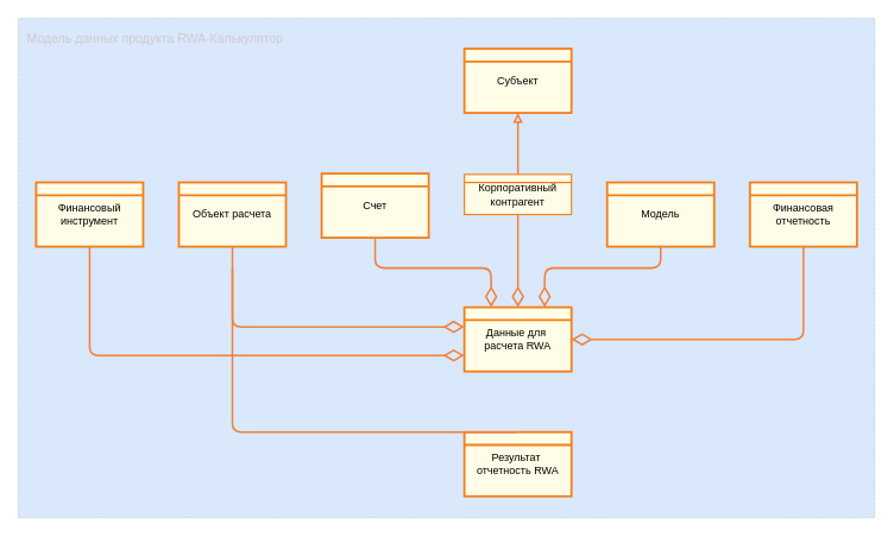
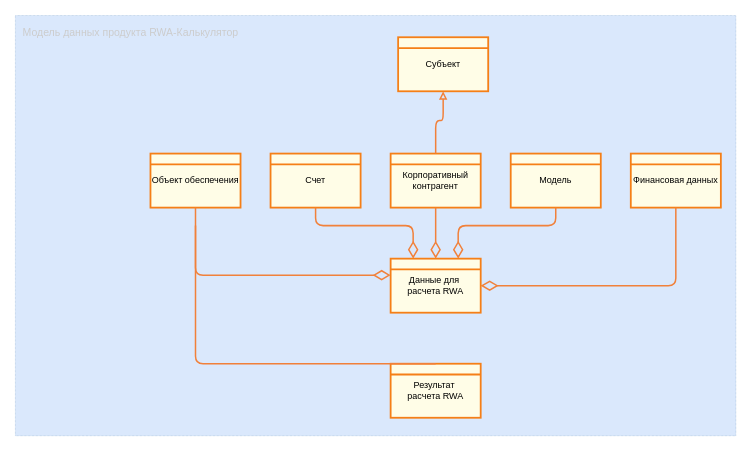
- <mxCell id="3" value="Субъект" style="shape=stencil(tZXdboQgEIWfhtsGIdbetu5y22dAd7ZLV8GA+/f2RdBmq2JjIomJ4Rz5ZjI4A6K5OfEGEMGS14DoDhHycTFCgjGfxTeUrRWse/JWgrFf30ZrbpruWydeuRa8qMA7ptXqDDdxaHsG6XS6R/jdut1D81JJabcLJc0f58m3GC6kzQbfPQa/kNRHePwKfTINaFFDC7o3vIoIWwGPyc4iwsfkNBY5GjjbjJxEK8aYHA28XTFm+uUtYr9syZ70yzo4za0SGjE0L3h5/tLqIg+zKWk3A+d/1mE5nob9pHtdSigQluZHpWEhn6OoqlJVStulf7tYiFDG2G6fLRfYT+PA/jRjyT/7u+iesfBRw7tZPzEGu1ZXCFWUkqX4A6Gy99NTz+A1DFf8QIZDfUJnNjkap/ob1Ak/);whiteSpace=wrap;html=1;" parent="1" vertex="1"><mxGeometry x="520" y="30" width="120" height="120" as="geometry" /></mxCell>
+ <mxCell id="3" value="Субъект" style="shape=stencil(tZXdboQgEIWfhtsGIdbetu5y22dAd7ZLV8GA+/f2RdBmq2JjIomJ4Rz5ZjI4A6K5OfEGEMGS14DoDhHycTFCgjGfxTeUrRWse/JWgrFf30ZrbpruWydeuRa8qMA7ptXqDDdxaHsG6XS6R/jdut1D81JJabcLJc0f58m3GC6kzQbfPQa/kNRHePwKfTINaFFDC7o3vIoIWwGPyc4iwsfkNBY5GjjbjJxEK8aYHA28XTFm+uUtYr9syZ70yzo4za0SGjE0L3h5/tLqIg+zKWk3A+d/1mE5nob9pHtdSigQluZHpWEhn6OoqlJVStulf7tYiFDG2G6fLRfYT+PA/jRjyT/7u+iesfBRw7tZPzEGu1ZXCFWUkqX4A6Gy99NTz+A1DFf8QIZDfUJnNjkap/ob1Ak/);whiteSpace=wrap;html=1;" parent="1" vertex="1"><mxGeometry x="530" y="25" width="120" height="120" as="geometry" /></mxCell>
- <mxCell id="4" value="Корпоративный контрагент" style="shape=stencil(tZXdboQgEIWfhtsGIdbetu5y22dAd7ZLV8GA+/f2RdBmq2JjIomJ4Rz5ZjI4A6K5OfEGEMGS14DoDhHycTFCgjGfxTeUrRWse/JWgrFf30ZrbpruWydeuRa8qMA7ptXqDDdxaHsG6XS6R/jdut1D81JJabcLJc0f58m3GC6kzQbfPQa/kNRHePwKfTINaFFDC7o3vIoIWwGPyc4iwsfkNBY5GjjbjJxEK8aYHA28XTFm+uUtYr9syZ70yzo4za0SGjE0L3h5/tLqIg+zKWk3A+d/1mE5nob9pHtdSigQluZHpWEhn6OoqlJVStulf7tYiFDG2G6fLRfYT+PA/jRjyT/7u+iesfBRw7tZPzEGu1ZXCFWUkqX4A6Gy99NTz+A1DFf8QIZDfUJnNjkap/ob1Ak/);whiteSpace=wrap;html=1;" parent="1" vertex="1"><mxGeometry x="520" y="180" width="120" height="75" as="geometry" /></mxCell>
+ <mxCell id="4" value="Корпоративный контрагент" style="shape=stencil(tZXdboQgEIWfhtsGIdbetu5y22dAd7ZLV8GA+/f2RdBmq2JjIomJ4Rz5ZjI4A6K5OfEGEMGS14DoDhHycTFCgjGfxTeUrRWse/JWgrFf30ZrbpruWydeuRa8qMA7ptXqDDdxaHsG6XS6R/jdut1D81JJabcLJc0f58m3GC6kzQbfPQa/kNRHePwKfTINaFFDC7o3vIoIWwGPyc4iwsfkNBY5GjjbjJxEK8aYHA28XTFm+uUtYr9syZ70yzo4za0SGjE0L3h5/tLqIg+zKWk3A+d/1mE5nob9pHtdSigQluZHpWEhn6OoqlJVStulf7tYiFDG2G6fLRfYT+PA/jRjyT/7u+iesfBRw7tZPzEGu1ZXCFWUkqX4A6Gy99NTz+A1DFf8QIZDfUJnNjkap/ob1Ak/);whiteSpace=wrap;html=1;" parent="1" vertex="1"><mxGeometry x="520" y="180" width="120" height="120" as="geometry" /></mxCell>
- <mxCell id="6" value="Счет" style="shape=stencil(tZXdboQgEIWfhtsGIdbetu5y22dAd7ZLV8GA+/f2RdBmq2JjIomJ4Rz5ZjI4A6K5OfEGEMGS14DoDhHycTFCgjGfxTeUrRWse/JWgrFf30ZrbpruWydeuRa8qMA7ptXqDDdxaHsG6XS6R/jdut1D81JJabcLJc0f58m3GC6kzQbfPQa/kNRHePwKfTINaFFDC7o3vIoIWwGPyc4iwsfkNBY5GjjbjJxEK8aYHA28XTFm+uUtYr9syZ70yzo4za0SGjE0L3h5/tLqIg+zKWk3A+d/1mE5nob9pHtdSigQluZHpWEhn6OoqlJVStulf7tYiFDG2G6fLRfYT+PA/jRjyT/7u+iesfBRw7tZPzEGu1ZXCFWUkqX4A6Gy99NTz+A1DFf8QIZDfUJnNjkap/ob1Ak/);whiteSpace=wrap;html=1;" parent="1" vertex="1"><mxGeometry x="360" y="170" width="120" height="120" as="geometry" /></mxCell>
+ <mxCell id="6" value="Счет" style="shape=stencil(tZXdboQgEIWfhtsGIdbetu5y22dAd7ZLV8GA+/f2RdBmq2JjIomJ4Rz5ZjI4A6K5OfEGEMGS14DoDhHycTFCgjGfxTeUrRWse/JWgrFf30ZrbpruWydeuRa8qMA7ptXqDDdxaHsG6XS6R/jdut1D81JJabcLJc0f58m3GC6kzQbfPQa/kNRHePwKfTINaFFDC7o3vIoIWwGPyc4iwsfkNBY5GjjbjJxEK8aYHA28XTFm+uUtYr9syZ70yzo4za0SGjE0L3h5/tLqIg+zKWk3A+d/1mE5nob9pHtdSigQluZHpWEhn6OoqlJVStulf7tYiFDG2G6fLRfYT+PA/jRjyT/7u+iesfBRw7tZPzEGu1ZXCFWUkqX4A6Gy99NTz+A1DFf8QIZDfUJnNjkap/ob1Ak/);whiteSpace=wrap;html=1;" parent="1" vertex="1"><mxGeometry x="360" y="180" width="120" height="120" as="geometry" /></mxCell>
- <mxCell id="8" value="Финансовый инструмент" style="shape=stencil(tZXdboQgEIWfhtsGIdbetu5y22dAd7ZLV8GA+/f2RdBmq2JjIomJ4Rz5ZjI4A6K5OfEGEMGS14DoDhHycTFCgjGfxTeUrRWse/JWgrFf30ZrbpruWydeuRa8qMA7ptXqDDdxaHsG6XS6R/jdut1D81JJabcLJc0f58m3GC6kzQbfPQa/kNRHePwKfTINaFFDC7o3vIoIWwGPyc4iwsfkNBY5GjjbjJxEK8aYHA28XTFm+uUtYr9syZ70yzo4za0SGjE0L3h5/tLqIg+zKWk3A+d/1mE5nob9pHtdSigQluZHpWEhn6OoqlJVStulf7tYiFDG2G6fLRfYT+PA/jRjyT/7u+iesfBRw7tZPzEGu1ZXCFWUkqX4A6Gy99NTz+A1DFf8QIZDfUJnNjkap/ob1Ak/);whiteSpace=wrap;html=1;" parent="1" vertex="1"><mxGeometry x="40" y="180" width="120" height="120" as="geometry" /></mxCell>
- <mxCell id="7" value="Объект расчета" style="shape=stencil(tZXdboQgEIWfhtsGIdbetu5y22dAd7ZLV8GA+/f2RdBmq2JjIomJ4Rz5ZjI4A6K5OfEGEMGS14DoDhHycTFCgjGfxTeUrRWse/JWgrFf30ZrbpruWydeuRa8qMA7ptXqDDdxaHsG6XS6R/jdut1D81JJabcLJc0f58m3GC6kzQbfPQa/kNRHePwKfTINaFFDC7o3vIoIWwGPyc4iwsfkNBY5GjjbjJxEK8aYHA28XTFm+uUtYr9syZ70yzo4za0SGjE0L3h5/tLqIg+zKWk3A+d/1mE5nob9pHtdSigQluZHpWEhn6OoqlJVStulf7tYiFDG2G6fLRfYT+PA/jRjyT/7u+iesfBRw7tZPzEGu1ZXCFWUkqX4A6Gy99NTz+A1DFf8QIZDfUJnNjkap/ob1Ak/);whiteSpace=wrap;html=1;" parent="1" vertex="1"><mxGeometry x="200" y="180" width="120" height="120" as="geometry" /></mxCell>
+ <mxCell id="7" value="Объект обеспечения" style="shape=stencil(tZXdboQgEIWfhtsGIdbetu5y22dAd7ZLV8GA+/f2RdBmq2JjIomJ4Rz5ZjI4A6K5OfEGEMGS14DoDhHycTFCgjGfxTeUrRWse/JWgrFf30ZrbpruWydeuRa8qMA7ptXqDDdxaHsG6XS6R/jdut1D81JJabcLJc0f58m3GC6kzQbfPQa/kNRHePwKfTINaFFDC7o3vIoIWwGPyc4iwsfkNBY5GjjbjJxEK8aYHA28XTFm+uUtYr9syZ70yzo4za0SGjE0L3h5/tLqIg+zKWk3A+d/1mE5nob9pHtdSigQluZHpWEhn6OoqlJVStulf7tYiFDG2G6fLRfYT+PA/jRjyT/7u+iesfBRw7tZPzEGu1ZXCFWUkqX4A6Gy99NTz+A1DFf8QIZDfUJnNjkap/ob1Ak/);whiteSpace=wrap;html=1;" parent="1" vertex="1"><mxGeometry x="200" y="180" width="120" height="120" as="geometry" /></mxCell>
- <mxCell id="10" value="Финансовая отчетность" style="shape=stencil(tZXdboQgEIWfhtsGIdbetu5y22dAd7ZLV8GA+/f2RdBmq2JjIomJ4Rz5ZjI4A6K5OfEGEMGS14DoDhHycTFCgjGfxTeUrRWse/JWgrFf30ZrbpruWydeuRa8qMA7ptXqDDdxaHsG6XS6R/jdut1D81JJabcLJc0f58m3GC6kzQbfPQa/kNRHePwKfTINaFFDC7o3vIoIWwGPyc4iwsfkNBY5GjjbjJxEK8aYHA28XTFm+uUtYr9syZ70yzo4za0SGjE0L3h5/tLqIg+zKWk3A+d/1mE5nob9pHtdSigQluZHpWEhn6OoqlJVStulf7tYiFDG2G6fLRfYT+PA/jRjyT/7u+iesfBRw7tZPzEGu1ZXCFWUkqX4A6Gy99NTz+A1DFf8QIZDfUJnNjkap/ob1Ak/);whiteSpace=wrap;html=1;" parent="1" vertex="1"><mxGeometry x="840" y="180" width="120" height="120" as="geometry" /></mxCell>
+ <mxCell id="10" value="Финансовая данных" style="shape=stencil(tZXdboQgEIWfhtsGIdbetu5y22dAd7ZLV8GA+/f2RdBmq2JjIomJ4Rz5ZjI4A6K5OfEGEMGS14DoDhHycTFCgjGfxTeUrRWse/JWgrFf30ZrbpruWydeuRa8qMA7ptXqDDdxaHsG6XS6R/jdut1D81JJabcLJc0f58m3GC6kzQbfPQa/kNRHePwKfTINaFFDC7o3vIoIWwGPyc4iwsfkNBY5GjjbjJxEK8aYHA28XTFm+uUtYr9syZ70yzo4za0SGjE0L3h5/tLqIg+zKWk3A+d/1mE5nob9pHtdSigQluZHpWEhn6OoqlJVStulf7tYiFDG2G6fLRfYT+PA/jRjyT/7u+iesfBRw7tZPzEGu1ZXCFWUkqX4A6Gy99NTz+A1DFf8QIZDfUJnNjkap/ob1Ak/);whiteSpace=wrap;html=1;" parent="1" vertex="1"><mxGeometry x="840" y="180" width="120" height="120" as="geometry" /></mxCell>
- <mxCell id="15" style="edgeStyle=orthogonalEdgeStyle;rounded=1;orthogonalLoop=1;jettySize=auto;html=1;exitX=0.5;exitY=0.8;exitDx=0;exitDy=0;exitPerimeter=0;entryX=0;entryY=0.65;entryDx=0;entryDy=0;entryPerimeter=0;endArrow=diamondThin;endFill=0;startSize=6;strokeColor=#f1813b;strokeWidth=2;endSize=18;" parent="1" source="8" target="19" edge="1"><mxGeometry relative="1" as="geometry"><mxPoint y="320" as="sourcePoint" x="20" /><mxPoint x="440" y="442" as="targetPoint" /><Array as="points"><mxPoint x="100" y="398" /></Array></mxGeometry></mxCell>
- <mxCell id="17" value="Результат&amp;nbsp;&lt;div&gt;отчетность RWA&lt;/div&gt;" style="shape=stencil(tZXdboQgEIWfhtsGIdbetu5y22dAd7ZLV8GA+/f2RdBmq2JjIomJ4Rz5ZjI4A6K5OfEGEMGS14DoDhHycTFCgjGfxTeUrRWse/JWgrFf30ZrbpruWydeuRa8qMA7ptXqDDdxaHsG6XS6R/jdut1D81JJabcLJc0f58m3GC6kzQbfPQa/kNRHePwKfTINaFFDC7o3vIoIWwGPyc4iwsfkNBY5GjjbjJxEK8aYHA28XTFm+uUtYr9syZ70yzo4za0SGjE0L3h5/tLqIg+zKWk3A+d/1mE5nob9pHtdSigQluZHpWEhn6OoqlJVStulf7tYiFDG2G6fLRfYT+PA/jRjyT/7u+iesfBRw7tZPzEGu1ZXCFWUkqX4A6Gy99NTz+A1DFf8QIZDfUJnNjkap/ob1Ak/);whiteSpace=wrap;html=1;" parent="1" vertex="1"><mxGeometry x="520" y="460" width="120" height="120" as="geometry" /></mxCell>
+ <mxCell id="17" value="Результат&amp;nbsp;&lt;div&gt;расчета RWA&lt;/div&gt;" style="shape=stencil(tZXdboQgEIWfhtsGIdbetu5y22dAd7ZLV8GA+/f2RdBmq2JjIomJ4Rz5ZjI4A6K5OfEGEMGS14DoDhHycTFCgjGfxTeUrRWse/JWgrFf30ZrbpruWydeuRa8qMA7ptXqDDdxaHsG6XS6R/jdut1D81JJabcLJc0f58m3GC6kzQbfPQa/kNRHePwKfTINaFFDC7o3vIoIWwGPyc4iwsfkNBY5GjjbjJxEK8aYHA28XTFm+uUtYr9syZ70yzo4za0SGjE0L3h5/tLqIg+zKWk3A+d/1mE5nob9pHtdSigQluZHpWEhn6OoqlJVStulf7tYiFDG2G6fLRfYT+PA/jRjyT/7u+iesfBRw7tZPzEGu1ZXCFWUkqX4A6Gy99NTz+A1DFf8QIZDfUJnNjkap/ob1Ak/);whiteSpace=wrap;html=1;" parent="1" vertex="1"><mxGeometry x="520" y="460" width="120" height="120" as="geometry" /></mxCell>
